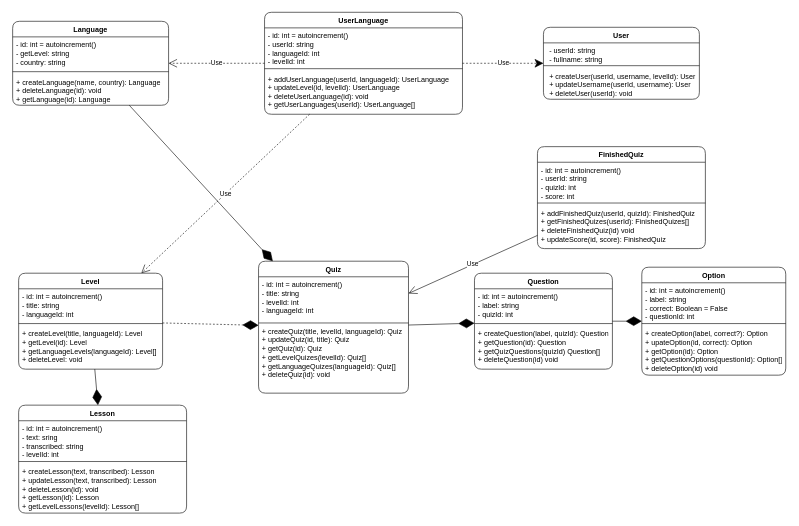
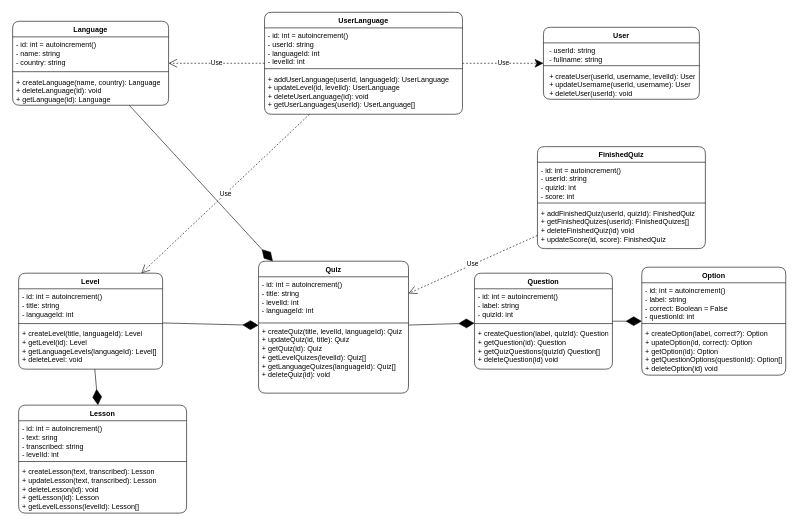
- <mxCell id="7" value="- id: int = autoincrement()&lt;div&gt;- getLevel: string&lt;/div&gt;&lt;div&gt;- country: string&lt;/div&gt;" style="text;strokeColor=none;fillColor=none;align=left;verticalAlign=top;spacingLeft=4;spacingRight=4;overflow=hidden;rotatable=0;points=[[0,0.5],[1,0.5]];portConstraint=eastwest;whiteSpace=wrap;html=1;rounded=1;labelBackgroundColor=none;" parent="6" vertex="1"><mxGeometry y="26" width="260" height="54" as="geometry" /></mxCell>
+ <mxCell id="7" value="- id: int = autoincrement()&lt;div&gt;- name: string&lt;/div&gt;&lt;div&gt;- country: string&lt;/div&gt;" style="text;strokeColor=none;fillColor=none;align=left;verticalAlign=top;spacingLeft=4;spacingRight=4;overflow=hidden;rotatable=0;points=[[0,0.5],[1,0.5]];portConstraint=eastwest;whiteSpace=wrap;html=1;rounded=1;labelBackgroundColor=none;" parent="6" vertex="1"><mxGeometry y="26" width="260" height="54" as="geometry" /></mxCell>
- <mxCell id="41" value="Use" style="endArrow=open;endSize=12;dashed=0;html=1;rounded=1;" parent="1" source="37" target="14" edge="1"><mxGeometry width="160" relative="1" as="geometry"><mxPoint x="850" y="265" as="sourcePoint" /><mxPoint x="1010" y="265" as="targetPoint" /></mxGeometry></mxCell>
+ <mxCell id="41" value="Use" style="endArrow=open;endSize=12;dashed=1;html=1;rounded=1;" parent="1" source="37" target="14" edge="1"><mxGeometry width="160" relative="1" as="geometry"><mxPoint x="850" y="265" as="sourcePoint" /><mxPoint x="1010" y="265" as="targetPoint" /></mxGeometry></mxCell>
- <mxCell id="28" value="" style="endArrow=diamondThin;endFill=1;endSize=24;html=1;rounded=1;dashed=1;" parent="1" source="10" target="14" edge="1"><mxGeometry width="160" relative="1" as="geometry"><mxPoint x="490" y="55" as="sourcePoint" /><mxPoint x="650" y="55" as="targetPoint" /></mxGeometry></mxCell>
+ <mxCell id="28" value="" style="endArrow=diamondThin;endFill=1;endSize=24;html=1;rounded=1;" parent="1" source="10" target="14" edge="1"><mxGeometry width="160" relative="1" as="geometry"><mxPoint x="490" y="55" as="sourcePoint" /><mxPoint x="650" y="55" as="targetPoint" /></mxGeometry></mxCell>
